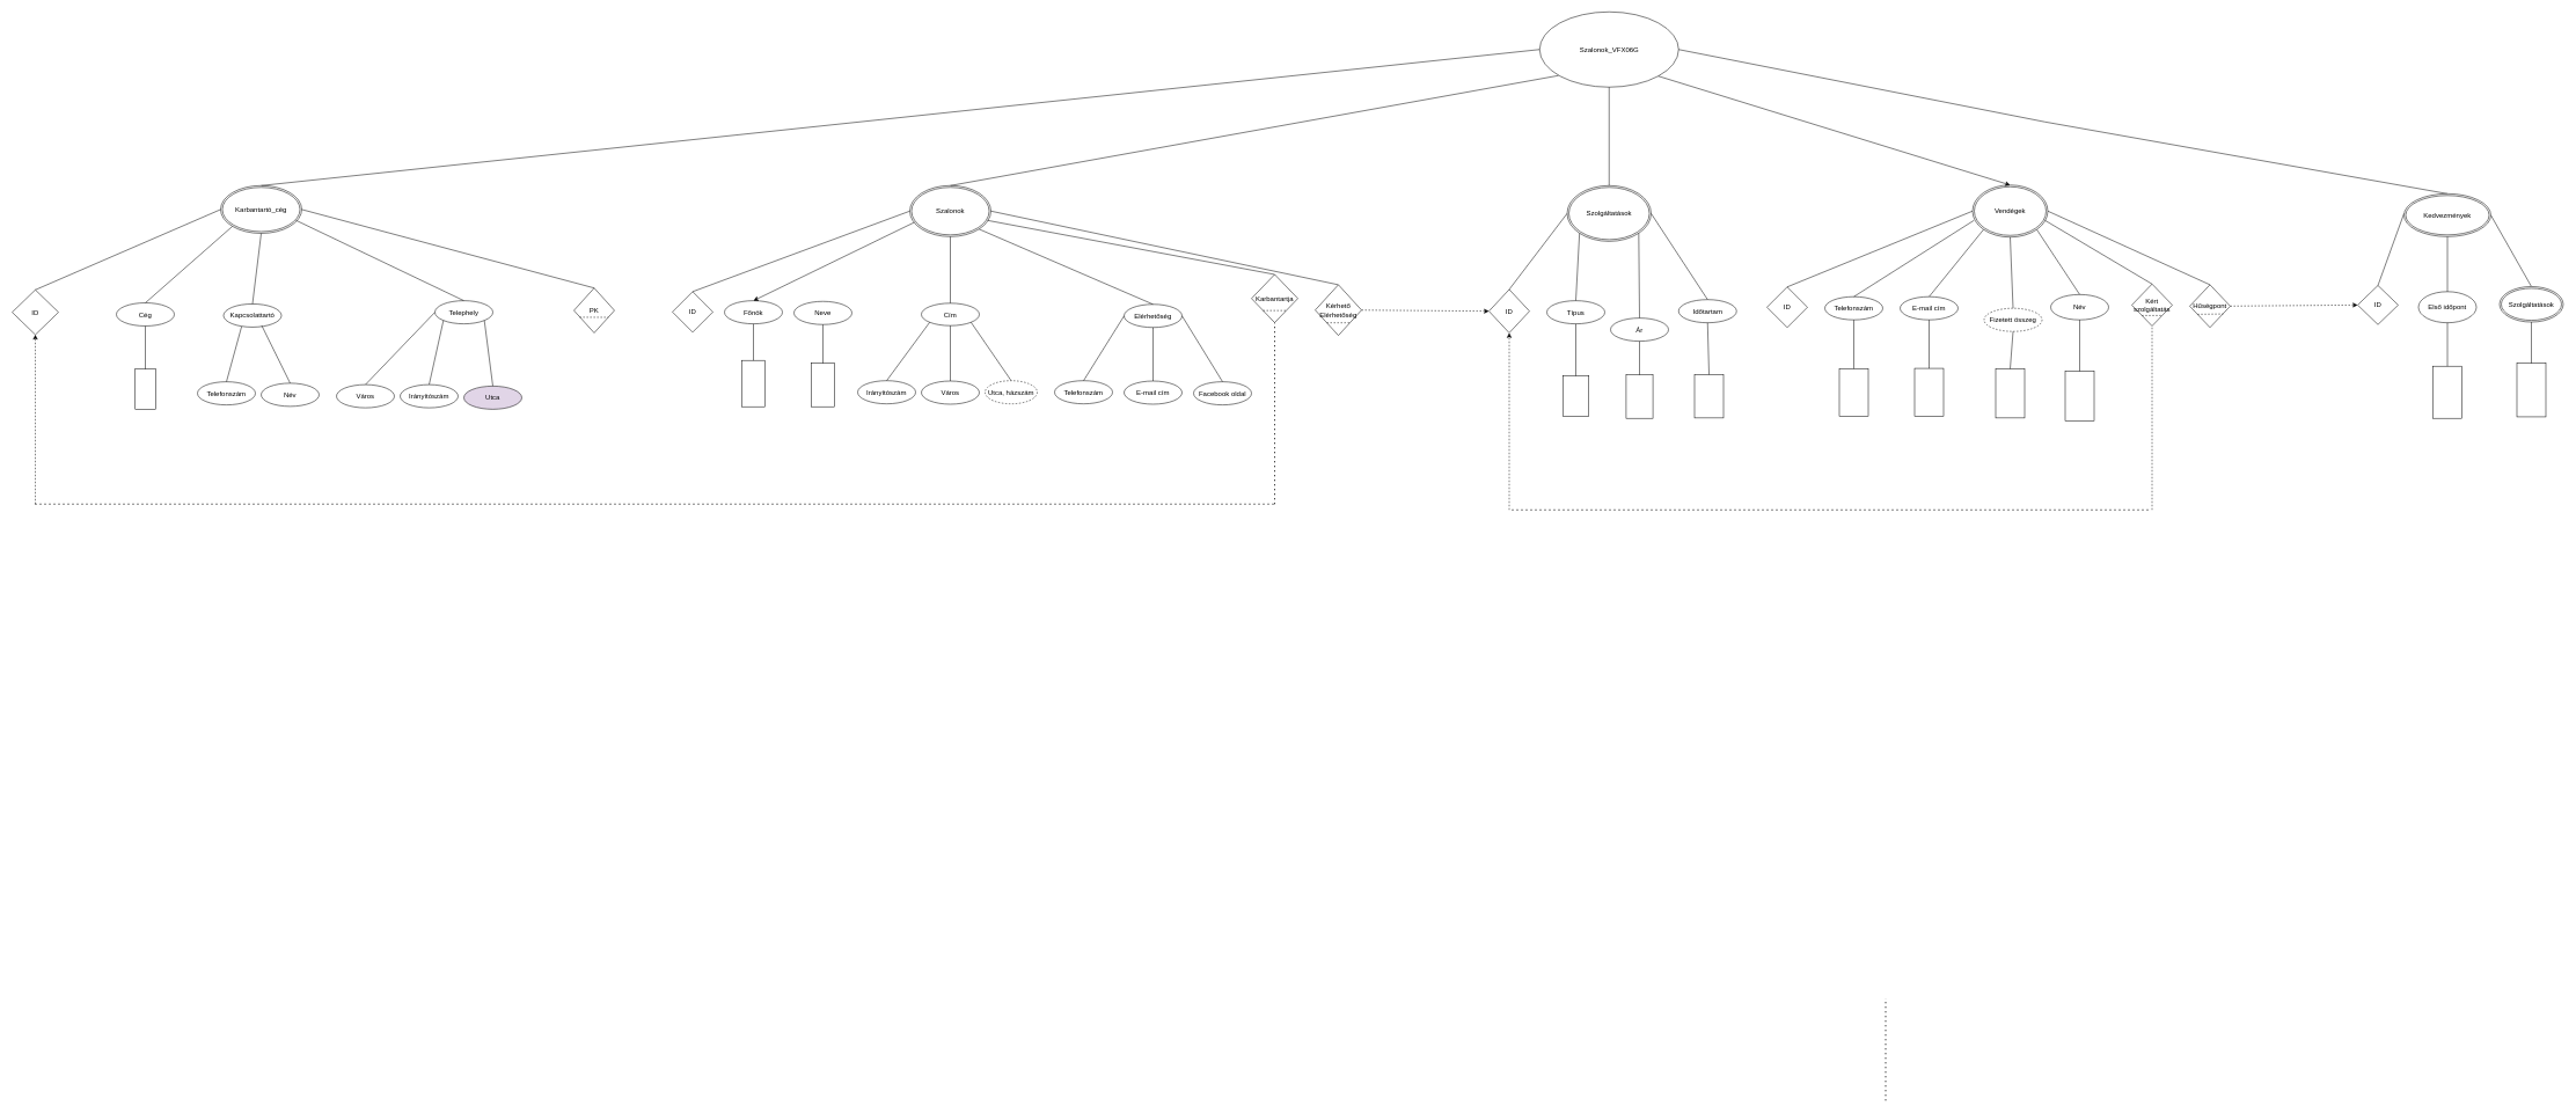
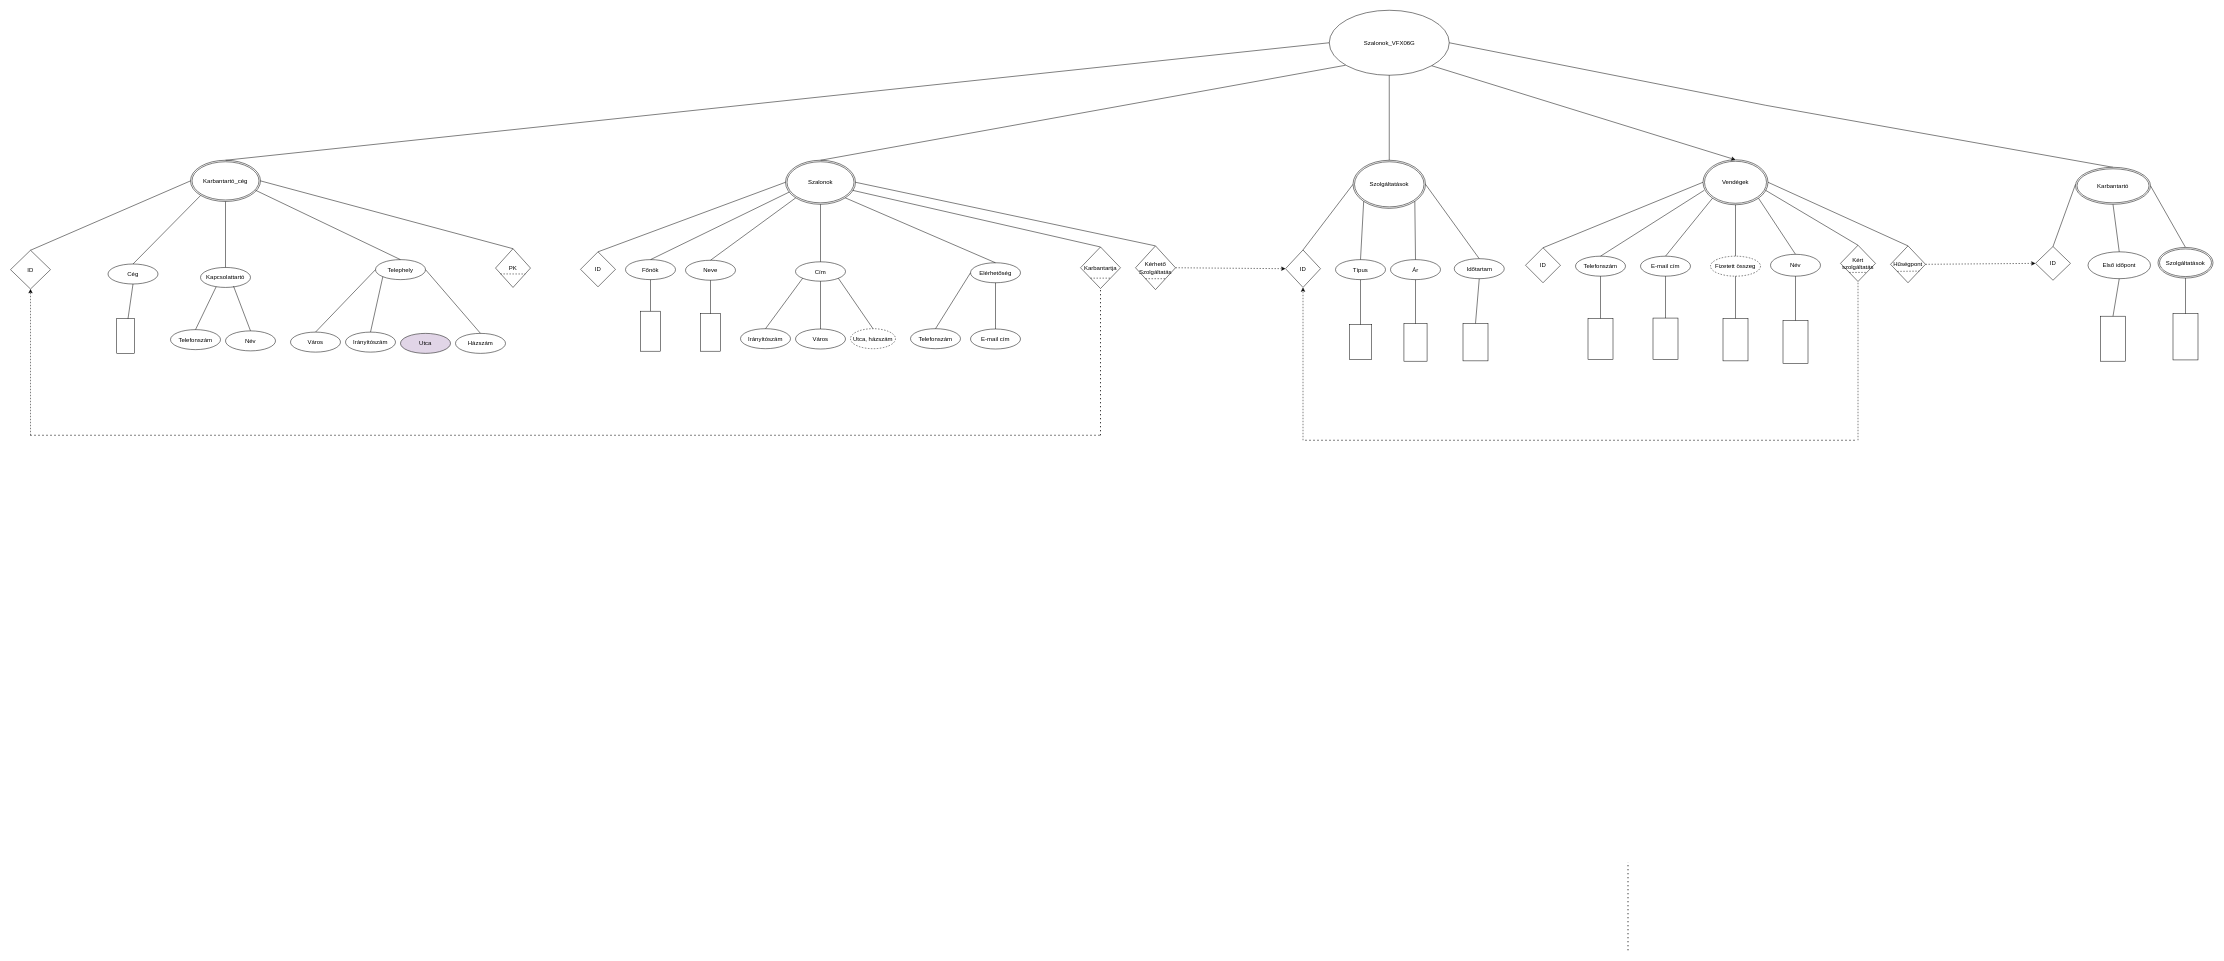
- <mxCell id="113" value="Kedvezmények" style="ellipse;shape=doubleEllipse;margin=3;whiteSpace=wrap;html=1;align=center;" parent="1" vertex="1"><mxGeometry x="4150" y="334.07" width="150" height="74.06" as="geometry" /></mxCell>
+ <mxCell id="113" value="Karbantartó" style="ellipse;shape=doubleEllipse;margin=3;whiteSpace=wrap;html=1;align=center;" parent="1" vertex="1"><mxGeometry x="4150" y="334.07" width="150" height="74.06" as="geometry" /></mxCell>
+ <mxCell id="48" value="" style="endArrow=none;html=1;rounded=0;entryX=0.5;entryY=0;entryDx=0;entryDy=0;exitX=0;exitY=1;exitDx=0;exitDy=0;" parent="1" source="31" target="29" edge="1"><mxGeometry relative="1" as="geometry"><mxPoint x="1540" y="410" as="sourcePoint" /><mxPoint x="1970" y="492.5" as="targetPoint" /></mxGeometry></mxCell>
- <mxCell id="45" value="" style="endArrow=classic;html=1;rounded=0;entryX=0.5;entryY=0;entryDx=0;entryDy=0;exitX=0.056;exitY=0.72;exitDx=0;exitDy=0;exitPerimeter=0;" parent="1" source="31" target="30" edge="1"><mxGeometry relative="1" as="geometry"><mxPoint x="1480" y="390" as="sourcePoint" /><mxPoint x="1970" y="492.5" as="targetPoint" /></mxGeometry></mxCell>
+ <mxCell id="45" value="" style="endArrow=none;html=1;rounded=0;entryX=0.5;entryY=0;entryDx=0;entryDy=0;exitX=0.056;exitY=0.72;exitDx=0;exitDy=0;exitPerimeter=0;" parent="1" source="31" target="30" edge="1"><mxGeometry relative="1" as="geometry"><mxPoint x="1480" y="390" as="sourcePoint" /><mxPoint x="1970" y="492.5" as="targetPoint" /></mxGeometry></mxCell>
- <mxCell id="123" value="Karbantartja" style="shape=rhombus;perimeter=rhombusPerimeter;whiteSpace=wrap;html=1;align=center;" parent="1" vertex="1"><mxGeometry x="2160" y="473.44" width="80" height="83.13" as="geometry" /></mxCell>
+ <mxCell id="123" value="Karbantartja" style="shape=rhombus;perimeter=rhombusPerimeter;whiteSpace=wrap;html=1;align=center;" parent="1" vertex="1"><mxGeometry x="2160" y="493.44" width="80" height="83.13" as="geometry" /></mxCell>
- <mxCell id="99" value="Első időpont" style="ellipse;whiteSpace=wrap;html=1;" parent="1" vertex="1"><mxGeometry x="4175" y="503.13" width="100" height="53.75" as="geometry" /></mxCell>
+ <mxCell id="99" value="Első időpont" style="ellipse;whiteSpace=wrap;html=1;" parent="1" vertex="1"><mxGeometry x="4175" y="503.13" width="125" height="53.75" as="geometry" /></mxCell>
- <mxCell id="121" value="Kérhető Elérhetőség" style="shape=rhombus;perimeter=rhombusPerimeter;whiteSpace=wrap;html=1;align=center;" parent="1" vertex="1"><mxGeometry x="2270" y="491.25" width="80" height="87.5" as="geometry" /></mxCell>
+ <mxCell id="121" value="Kérhető Szolgáltatás" style="shape=rhombus;perimeter=rhombusPerimeter;whiteSpace=wrap;html=1;align=center;" parent="1" vertex="1"><mxGeometry x="2270" y="491.25" width="80" height="87.5" as="geometry" /></mxCell>
- <mxCell id="57" value="Időtartam" style="ellipse;whiteSpace=wrap;html=1;align=center;" parent="1" vertex="1"><mxGeometry x="2897.5" y="516.88" width="100" height="40" as="geometry" /></mxCell>
+ <mxCell id="57" value="Időtartam" style="ellipse;whiteSpace=wrap;html=1;align=center;" parent="1" vertex="1"><mxGeometry x="2907.5" y="516.88" width="100" height="40" as="geometry" /></mxCell>
- <mxCell id="7" value="Cég" style="ellipse;whiteSpace=wrap;html=1;align=center;" parent="1" vertex="1"><mxGeometry x="200" y="522.5" width="100" height="40" as="geometry" /></mxCell>
+ <mxCell id="7" value="Cég" style="ellipse;whiteSpace=wrap;html=1;align=center;" parent="1" vertex="1"><mxGeometry x="215" y="527.5" width="100" height="40" as="geometry" /></mxCell>
- <mxCell id="6" value="Kapcsolattartó" style="ellipse;whiteSpace=wrap;html=1;align=center;" parent="1" vertex="1"><mxGeometry x="385" y="524.38" width="100" height="40" as="geometry" /></mxCell>
+ <mxCell id="6" value="Kapcsolattartó" style="ellipse;whiteSpace=wrap;html=1;align=center;" parent="1" vertex="1"><mxGeometry x="400" y="534.38" width="100" height="40" as="geometry" /></mxCell>
- <mxCell id="70" value="Fizetett összeg" style="ellipse;whiteSpace=wrap;html=1;align=center;dashed=1;" parent="1" vertex="1"><mxGeometry x="3425" y="531.87" width="100" height="40" as="geometry" /></mxCell>
+ <mxCell id="70" value="Fizetett összeg" style="ellipse;whiteSpace=wrap;html=1;align=center;dashed=1;" parent="1" vertex="1"><mxGeometry x="3420" y="511.87" width="100" height="40" as="geometry" /></mxCell>
- <mxCell id="58" value="Ár" style="ellipse;whiteSpace=wrap;html=1;align=center;" parent="1" vertex="1"><mxGeometry x="2780" y="548.75" width="100" height="40" as="geometry" /></mxCell>
+ <mxCell id="58" value="Ár" style="ellipse;whiteSpace=wrap;html=1;align=center;" parent="1" vertex="1"><mxGeometry x="2780" y="518.75" width="100" height="40" as="geometry" /></mxCell>
- <mxCell id="53" value="" style="endArrow=none;html=1;rounded=0;entryX=1;entryY=0.5;entryDx=0;entryDy=0;exitX=0.5;exitY=0;exitDx=0;exitDy=0;" parent="1" source="37" target="10" edge="1"><mxGeometry relative="1" as="geometry"><mxPoint x="1810" y="492.5" as="sourcePoint" /><mxPoint x="1970" y="492.5" as="targetPoint" /></mxGeometry></mxCell>
+ <mxCell id="27" value="" style="endArrow=none;html=1;rounded=0;entryX=1;entryY=0.5;entryDx=0;entryDy=0;exitX=0.5;exitY=0;exitDx=0;exitDy=0;" parent="1" source="11" target="9" edge="1"><mxGeometry relative="1" as="geometry"><mxPoint x="620" y="422.5" as="sourcePoint" /><mxPoint x="780" y="422.5" as="targetPoint" /></mxGeometry></mxCell>
- <mxCell id="26" value="" style="endArrow=none;html=1;rounded=0;entryX=1;entryY=1;entryDx=0;entryDy=0;exitX=0.5;exitY=0;exitDx=0;exitDy=0;" parent="1" source="12" target="9" edge="1"><mxGeometry relative="1" as="geometry"><mxPoint x="620" y="422.5" as="sourcePoint" /><mxPoint x="780" y="422.5" as="targetPoint" /></mxGeometry></mxCell>
- <mxCell id="37" value="Facebook oldal" style="ellipse;whiteSpace=wrap;html=1;align=center;" parent="1" vertex="1"><mxGeometry x="2060" y="658.75" width="100" height="40" as="geometry" /></mxCell>
+ <mxCell id="11" value="Házszám" style="ellipse;whiteSpace=wrap;html=1;align=center;" parent="1" vertex="1"><mxGeometry x="910" y="666.25" width="100" height="40" as="geometry" /></mxCell>
